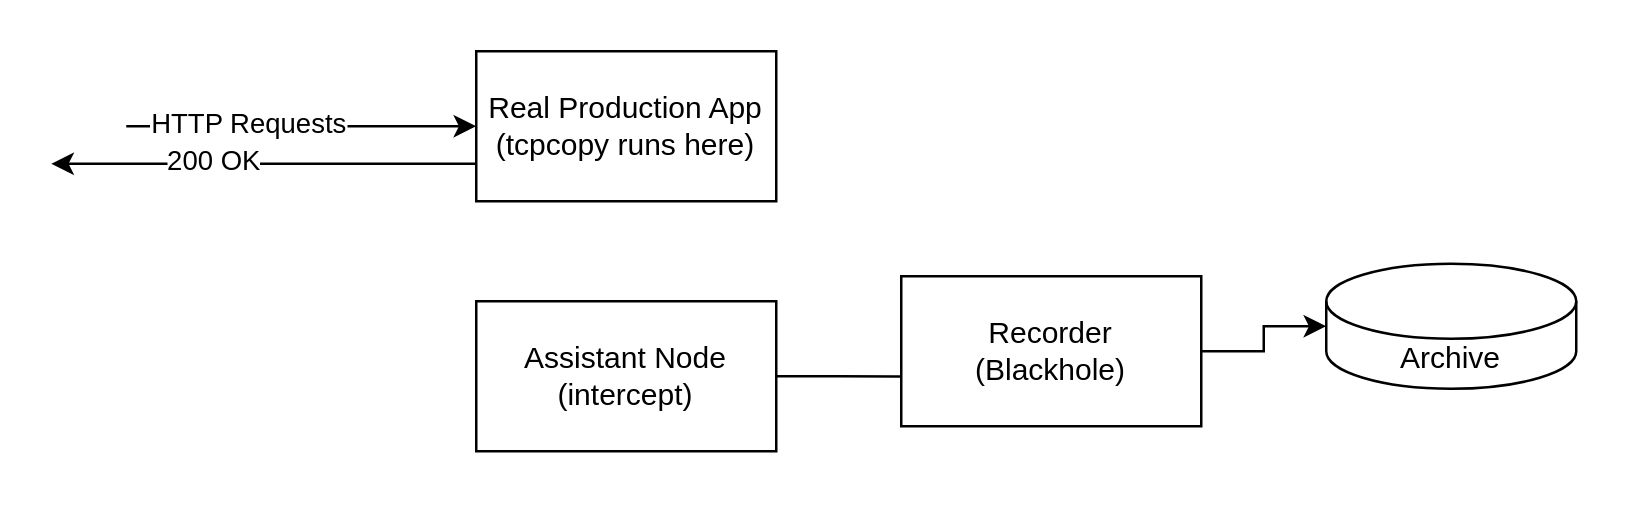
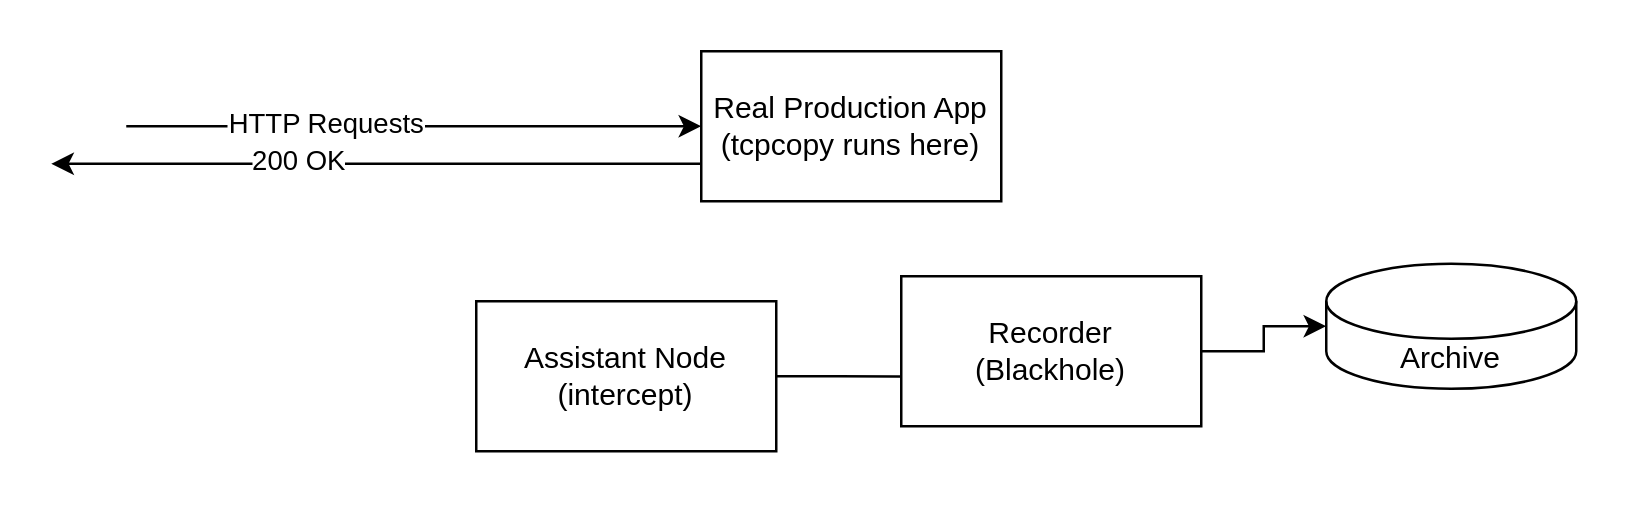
- <mxCell id="2" value="Real Production App&lt;br&gt;(tcpcopy runs here)" style="rounded=0;whiteSpace=wrap;html=1;" parent="1" vertex="1"><mxGeometry x="190" y="20" width="120" height="60" as="geometry" /></mxCell>
+ <mxCell id="2" value="Real Production App&lt;br&gt;(tcpcopy runs here)" style="rounded=0;whiteSpace=wrap;html=1;" parent="1" vertex="1"><mxGeometry x="280" y="20" width="120" height="60" as="geometry" /></mxCell>
